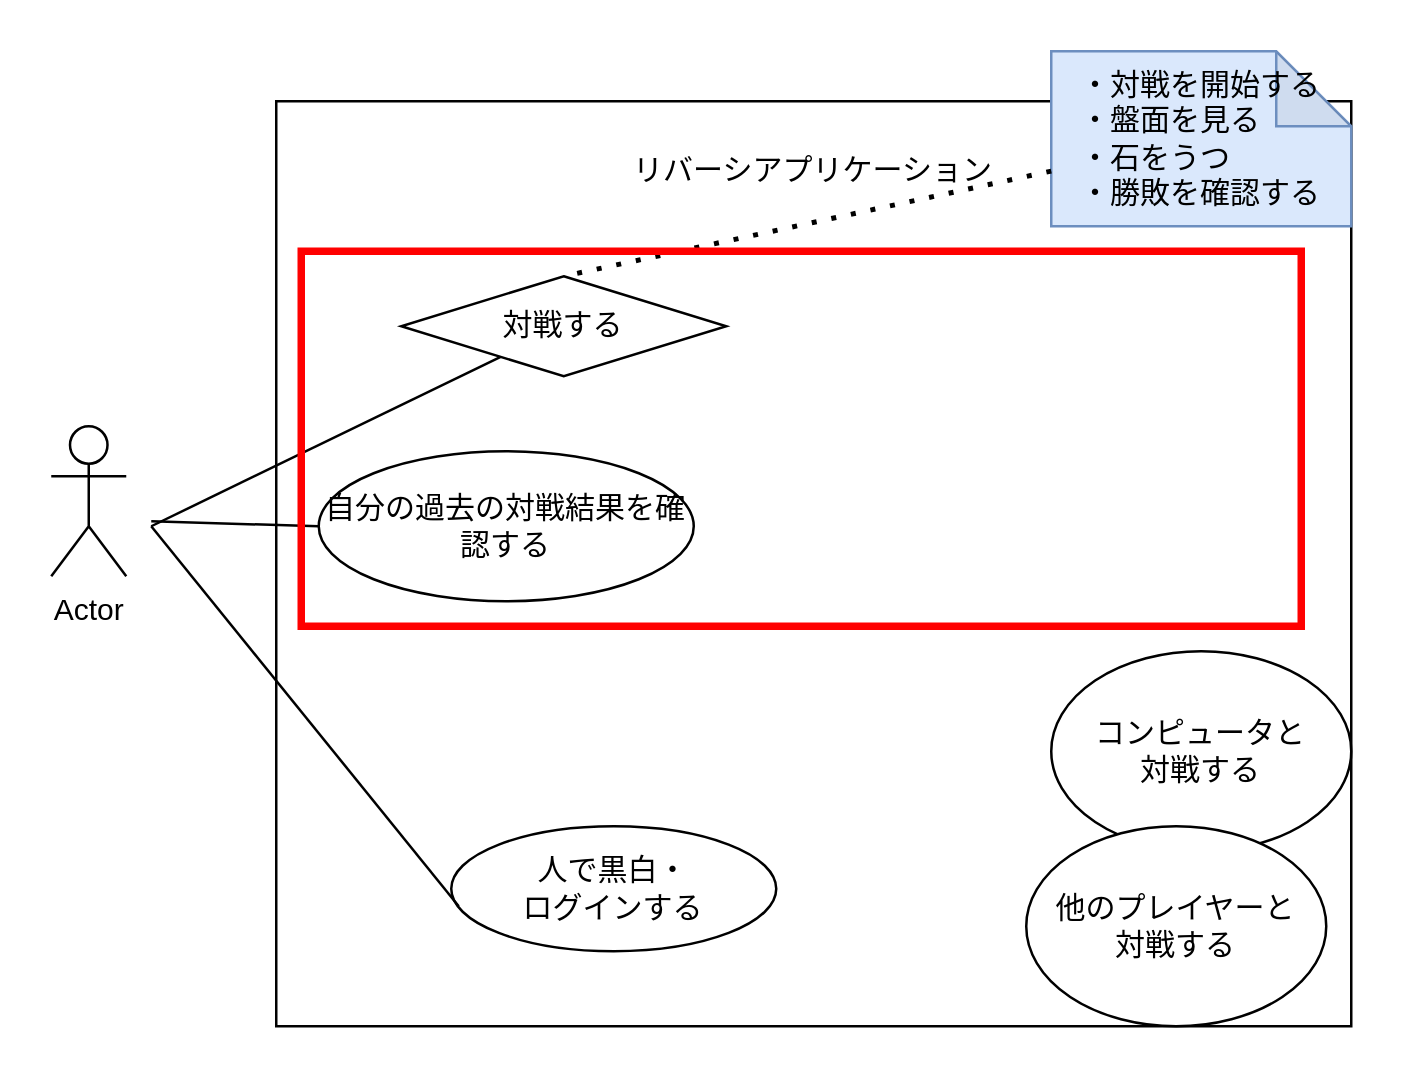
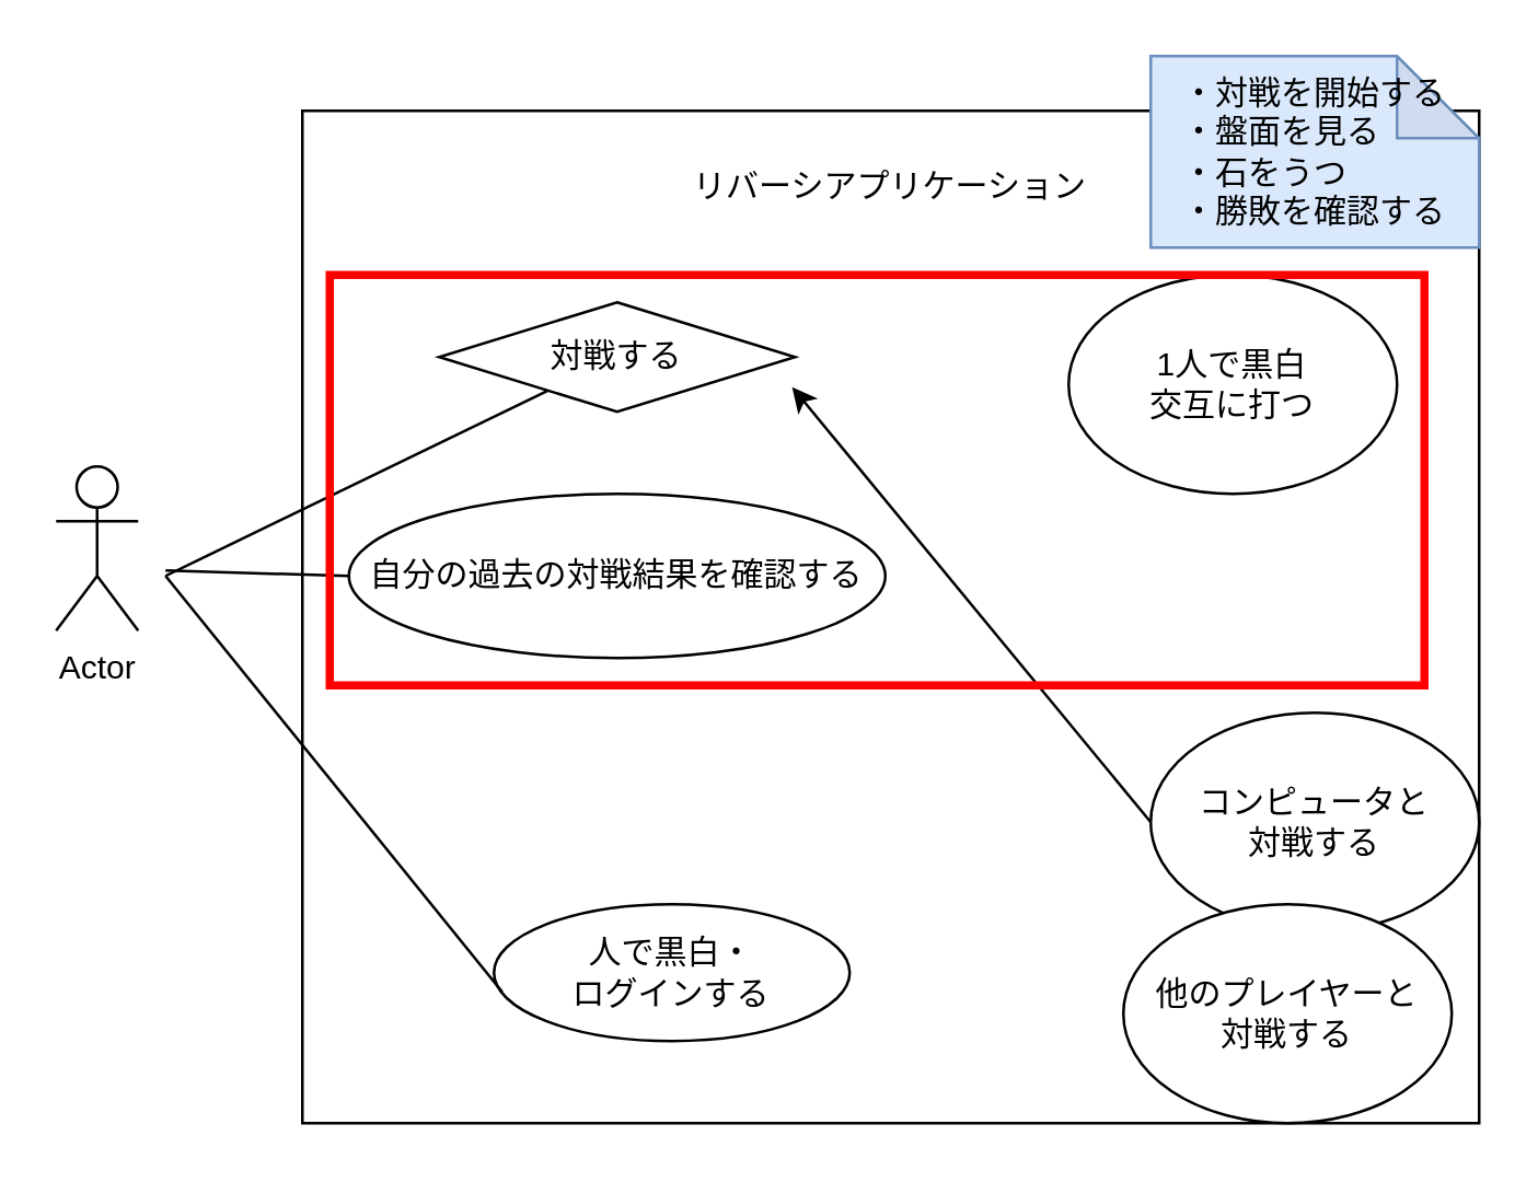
- <mxCell id="7" value="" style="endArrow=none;dashed=1;html=1;dashPattern=1 3;strokeWidth=2;entryX=0.5;entryY=0;entryDx=0;entryDy=0;" edge="1" parent="1" source="6" target="5"><mxGeometry width="50" height="50" relative="1" as="geometry"><mxPoint x="180" y="220" as="sourcePoint" /><mxPoint x="230" y="170" as="targetPoint" /></mxGeometry></mxCell>
+ <mxCell id="10" value="1人で黒白&lt;br&gt;交互に打つ" style="ellipse;whiteSpace=wrap;html=1;" vertex="1" parent="1"><mxGeometry x="390" y="100" width="120" height="80" as="geometry" /></mxCell>
- <mxCell id="8" value="自分の過去の対戦結果を確認する" style="ellipse;whiteSpace=wrap;html=1;" vertex="1" parent="1"><mxGeometry x="127" y="180" width="150" height="60" as="geometry" /></mxCell>
+ <mxCell id="8" value="自分の過去の対戦結果を確認する" style="ellipse;whiteSpace=wrap;html=1;" vertex="1" parent="1"><mxGeometry x="127" y="180" width="196" height="60" as="geometry" /></mxCell>
+ <mxCell id="13" value="" style="endArrow=classic;html=1;exitX=0;exitY=0.5;exitDx=0;exitDy=0;entryX=0.992;entryY=0.775;entryDx=0;entryDy=0;entryPerimeter=0;" edge="1" parent="1" source="11" target="5"><mxGeometry width="50" height="50" relative="1" as="geometry"><mxPoint x="400" y="200" as="sourcePoint" /><mxPoint x="280" y="200" as="targetPoint" /></mxGeometry></mxCell>
